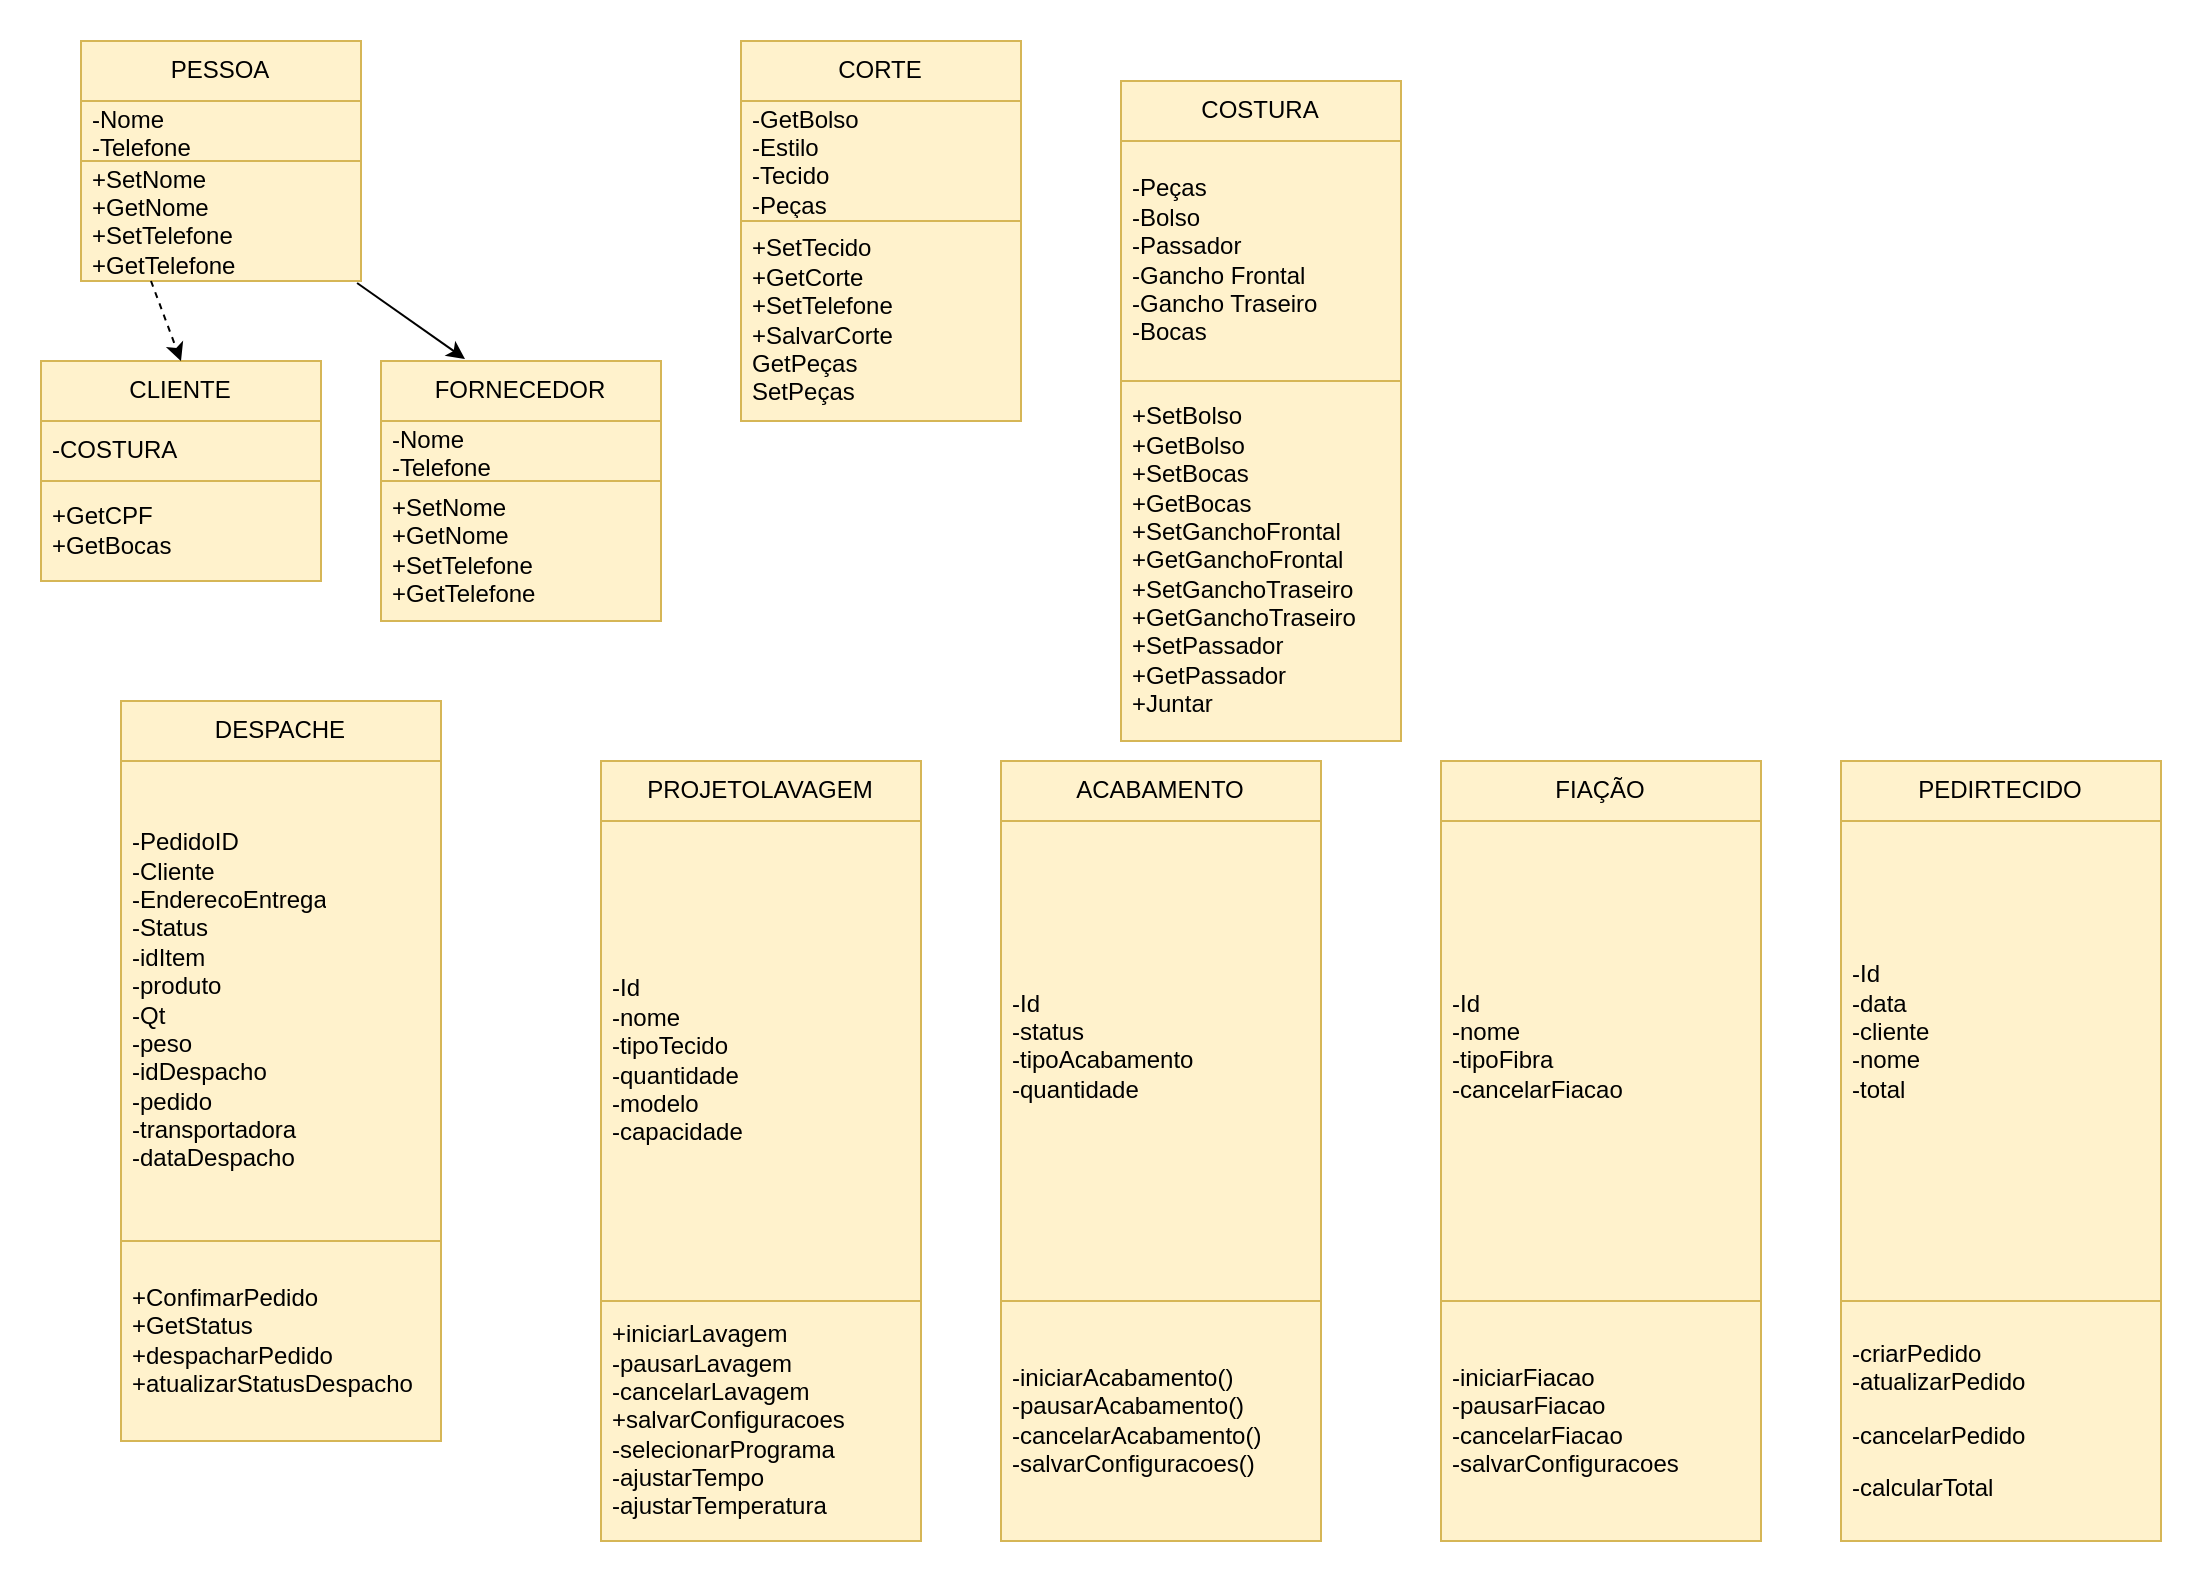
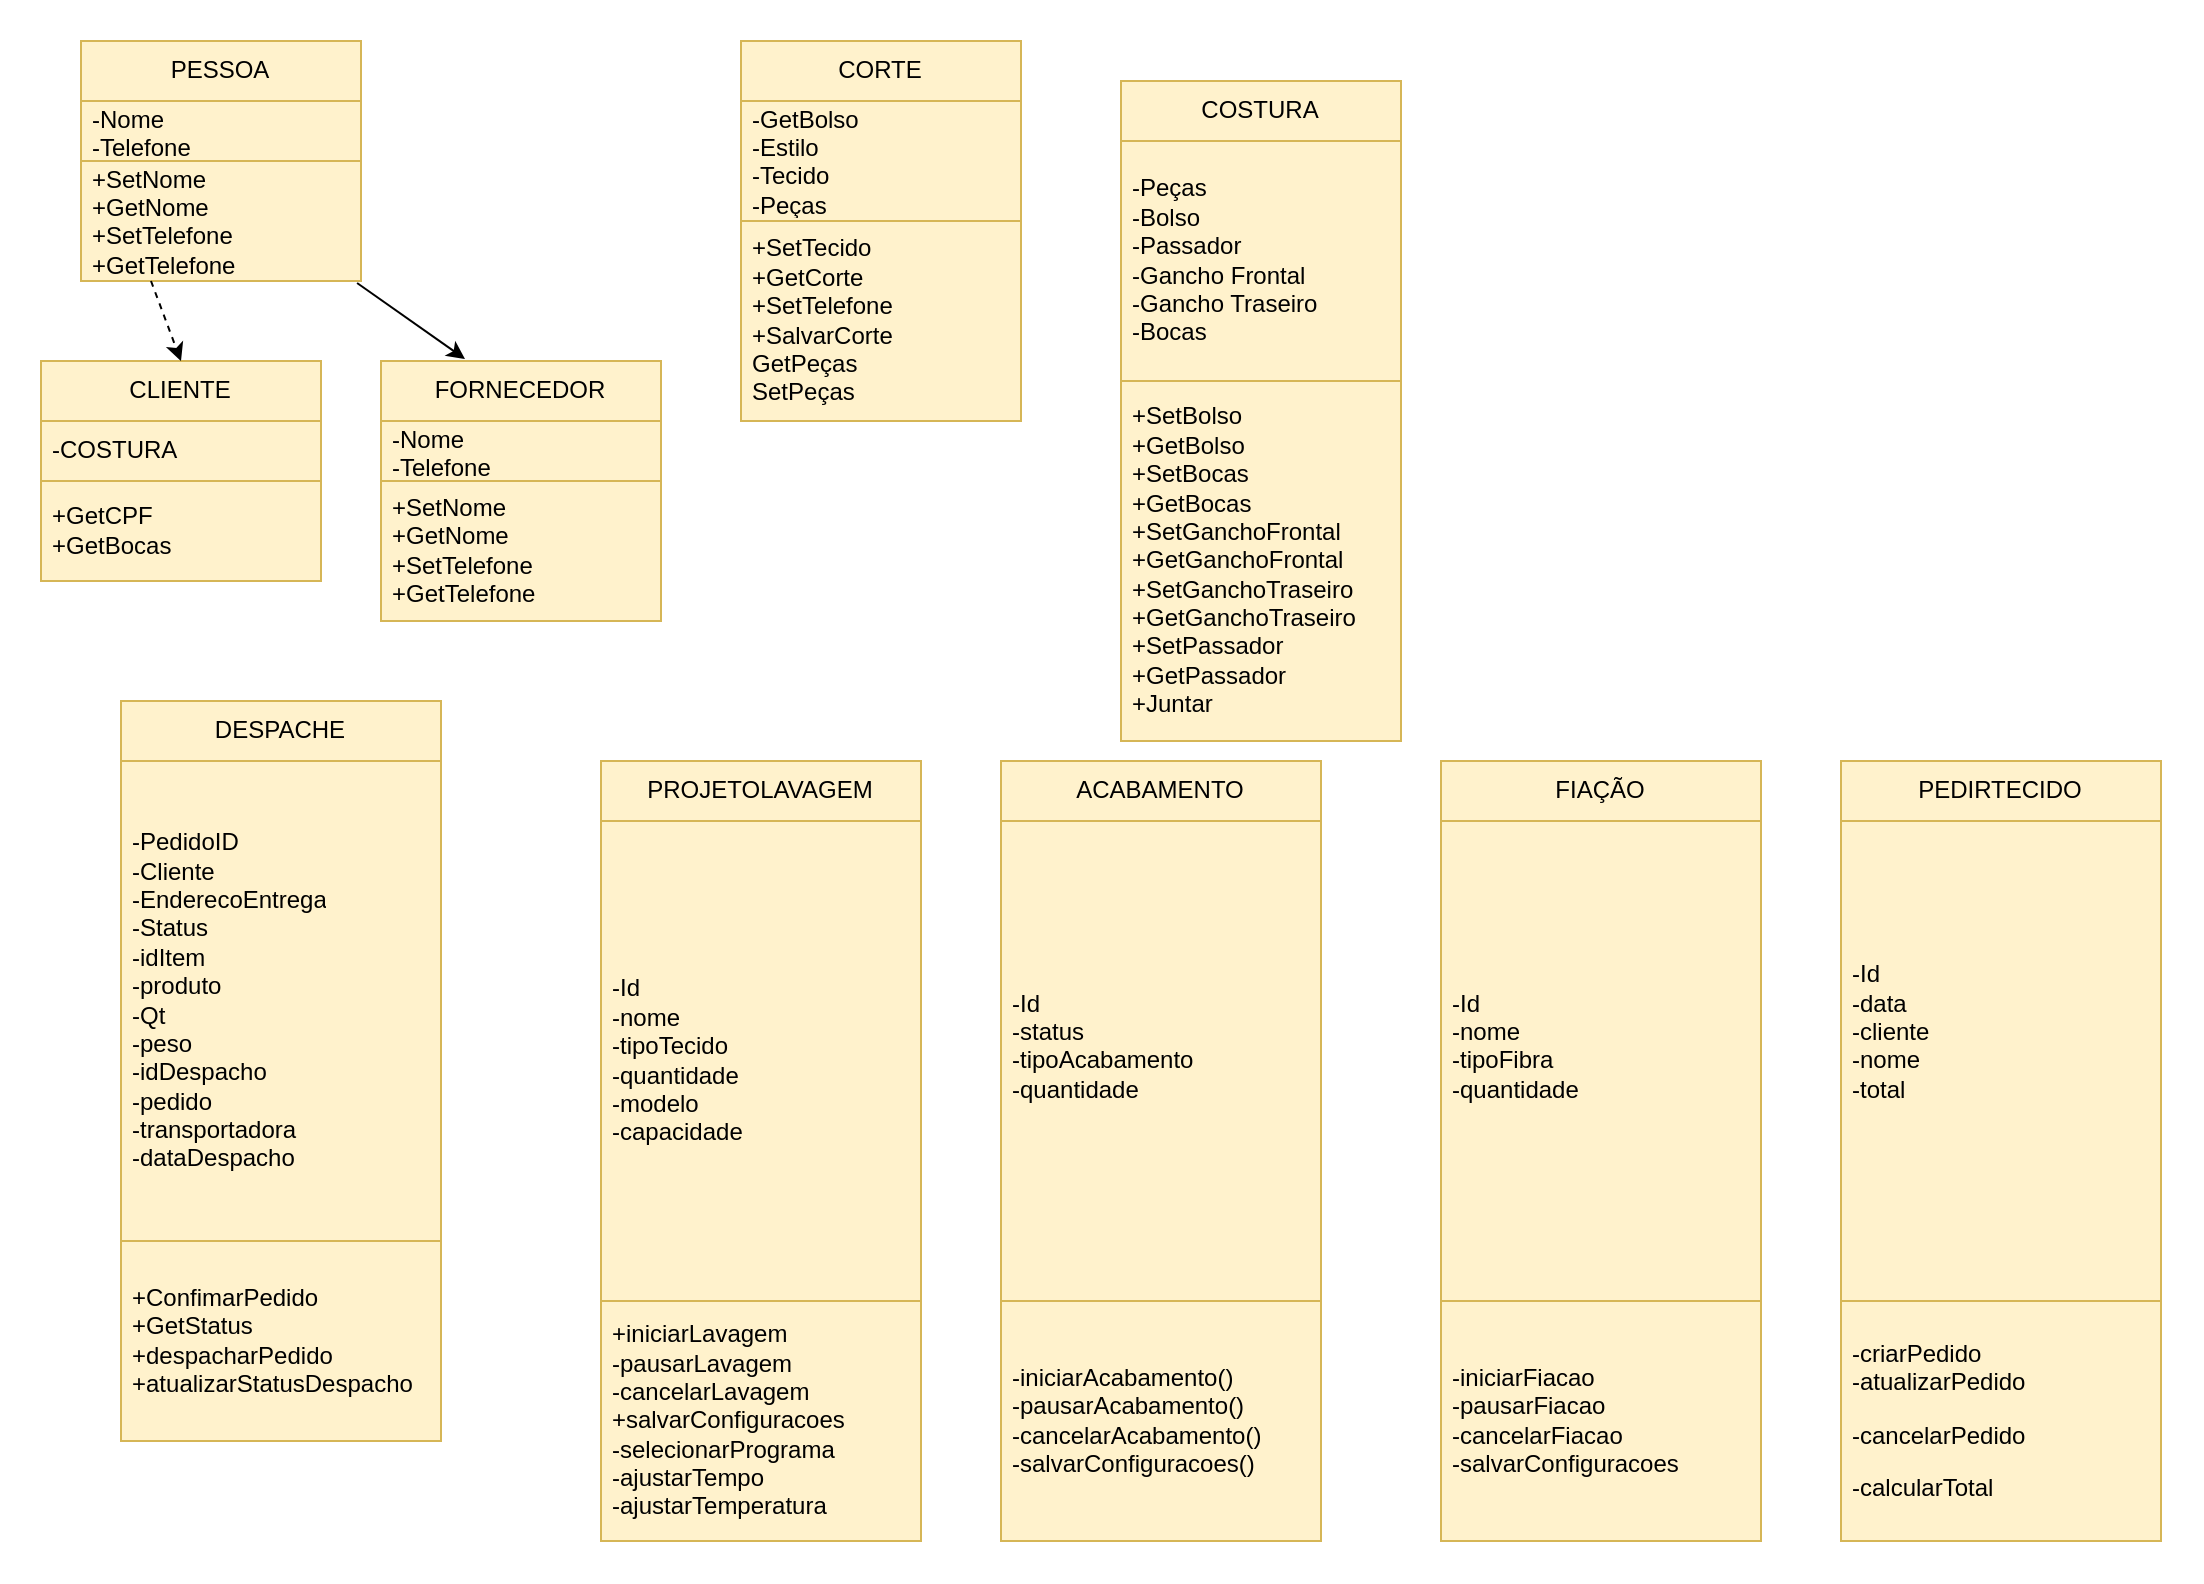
- <mxCell id="29" value="&lt;span style=&quot;background-color: initial;&quot;&gt;-Id&lt;/span&gt;&lt;br&gt;&lt;span style=&quot;background-color: initial;&quot;&gt;-nome&lt;/span&gt;&lt;div&gt;&lt;span style=&quot;background-color: initial;&quot;&gt;-tipoFibra&lt;/span&gt;&lt;/div&gt;&lt;div&gt;&lt;span style=&quot;background-color: initial;&quot;&gt;-cancelarFiacao&lt;/span&gt;&lt;/div&gt;&lt;div&gt;&lt;br&gt;&lt;/div&gt;" style="text;strokeColor=#d6b656;fillColor=#fff2cc;align=left;verticalAlign=middle;spacingLeft=4;spacingRight=4;overflow=hidden;points=[[0,0.5],[1,0.5]];portConstraint=eastwest;rotatable=0;whiteSpace=wrap;html=1;" vertex="1" parent="28"><mxGeometry y="30" width="160" height="240" as="geometry" /></mxCell>
+ <mxCell id="29" value="&lt;span style=&quot;background-color: initial;&quot;&gt;-Id&lt;/span&gt;&lt;br&gt;&lt;span style=&quot;background-color: initial;&quot;&gt;-nome&lt;/span&gt;&lt;div&gt;&lt;span style=&quot;background-color: initial;&quot;&gt;-tipoFibra&lt;/span&gt;&lt;/div&gt;&lt;div&gt;&lt;span style=&quot;background-color: initial;&quot;&gt;-quantidade&lt;/span&gt;&lt;/div&gt;&lt;div&gt;&lt;br&gt;&lt;/div&gt;" style="text;strokeColor=#d6b656;fillColor=#fff2cc;align=left;verticalAlign=middle;spacingLeft=4;spacingRight=4;overflow=hidden;points=[[0,0.5],[1,0.5]];portConstraint=eastwest;rotatable=0;whiteSpace=wrap;html=1;" vertex="1" parent="28"><mxGeometry y="30" width="160" height="240" as="geometry" /></mxCell>
